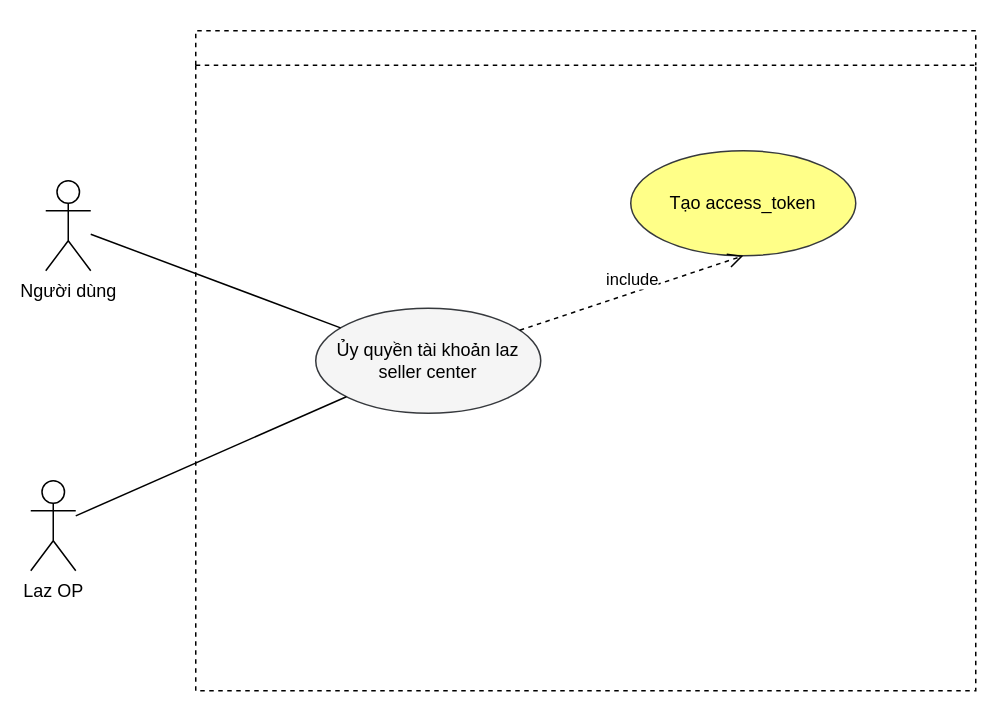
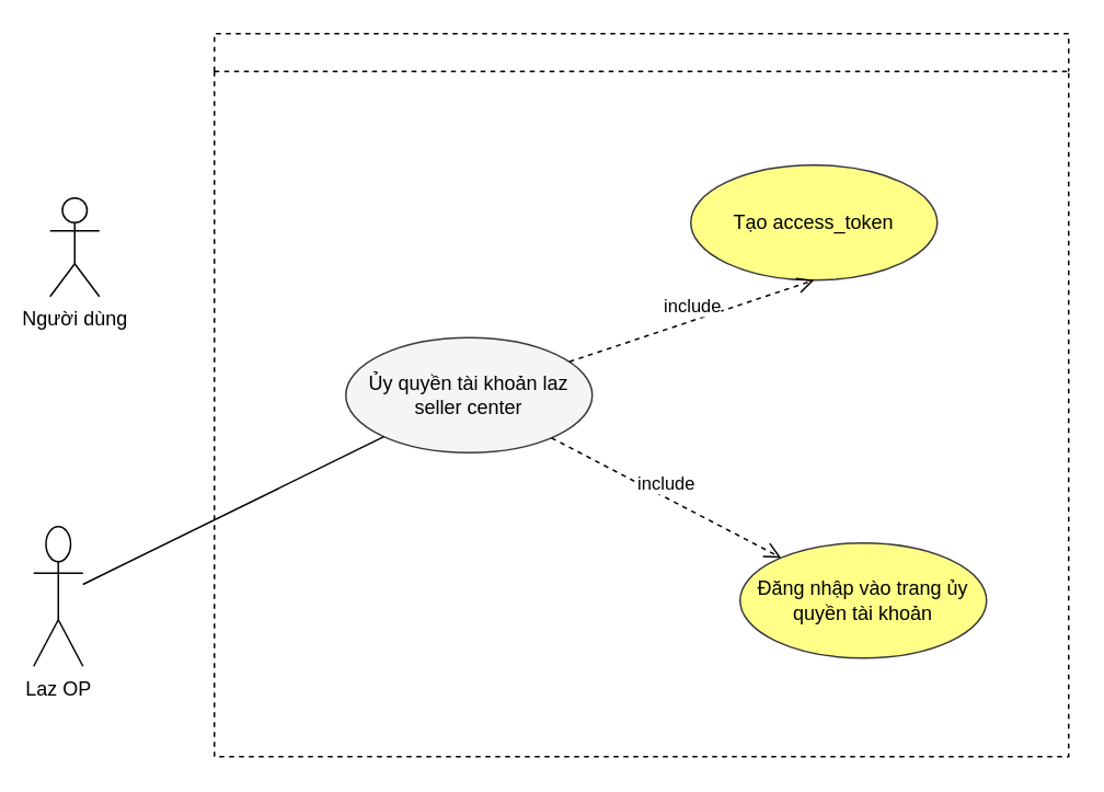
- <mxCell id="10" value="" style="endArrow=none;html=1;" edge="1" parent="1" source="8" target="3"><mxGeometry width="50" height="50" relative="1" as="geometry"><mxPoint x="50" y="370" as="sourcePoint" /><mxPoint x="100" y="320" as="targetPoint" /></mxGeometry></mxCell>
+ <mxCell id="7" value="include" style="html=1;verticalAlign=bottom;endArrow=open;dashed=1;endSize=8;" edge="1" parent="2" source="3" target="5"><mxGeometry relative="1" as="geometry"><mxPoint x="220" y="340" as="sourcePoint" /><mxPoint x="140" y="340" as="targetPoint" /></mxGeometry></mxCell>
- <mxCell id="9" value="Laz OP" style="shape=umlActor;verticalLabelPosition=bottom;verticalAlign=top;html=1;" vertex="1" parent="1"><mxGeometry x="20" y="320" width="30" height="60" as="geometry" /></mxCell>
+ <mxCell id="9" value="Laz OP" style="shape=umlActor;verticalLabelPosition=bottom;verticalAlign=top;html=1;" vertex="1" parent="1"><mxGeometry x="20" y="320" width="30" height="85" as="geometry" /></mxCell>
+ <mxCell id="5" value="Đăng nhập vào trang ủy quyền tài khoản" style="ellipse;fillColor=#ffff88;strokeColor=#36393d;whiteSpace=wrap;" vertex="1" parent="2"><mxGeometry x="320" y="310" width="150" height="70" as="geometry" /></mxCell>
